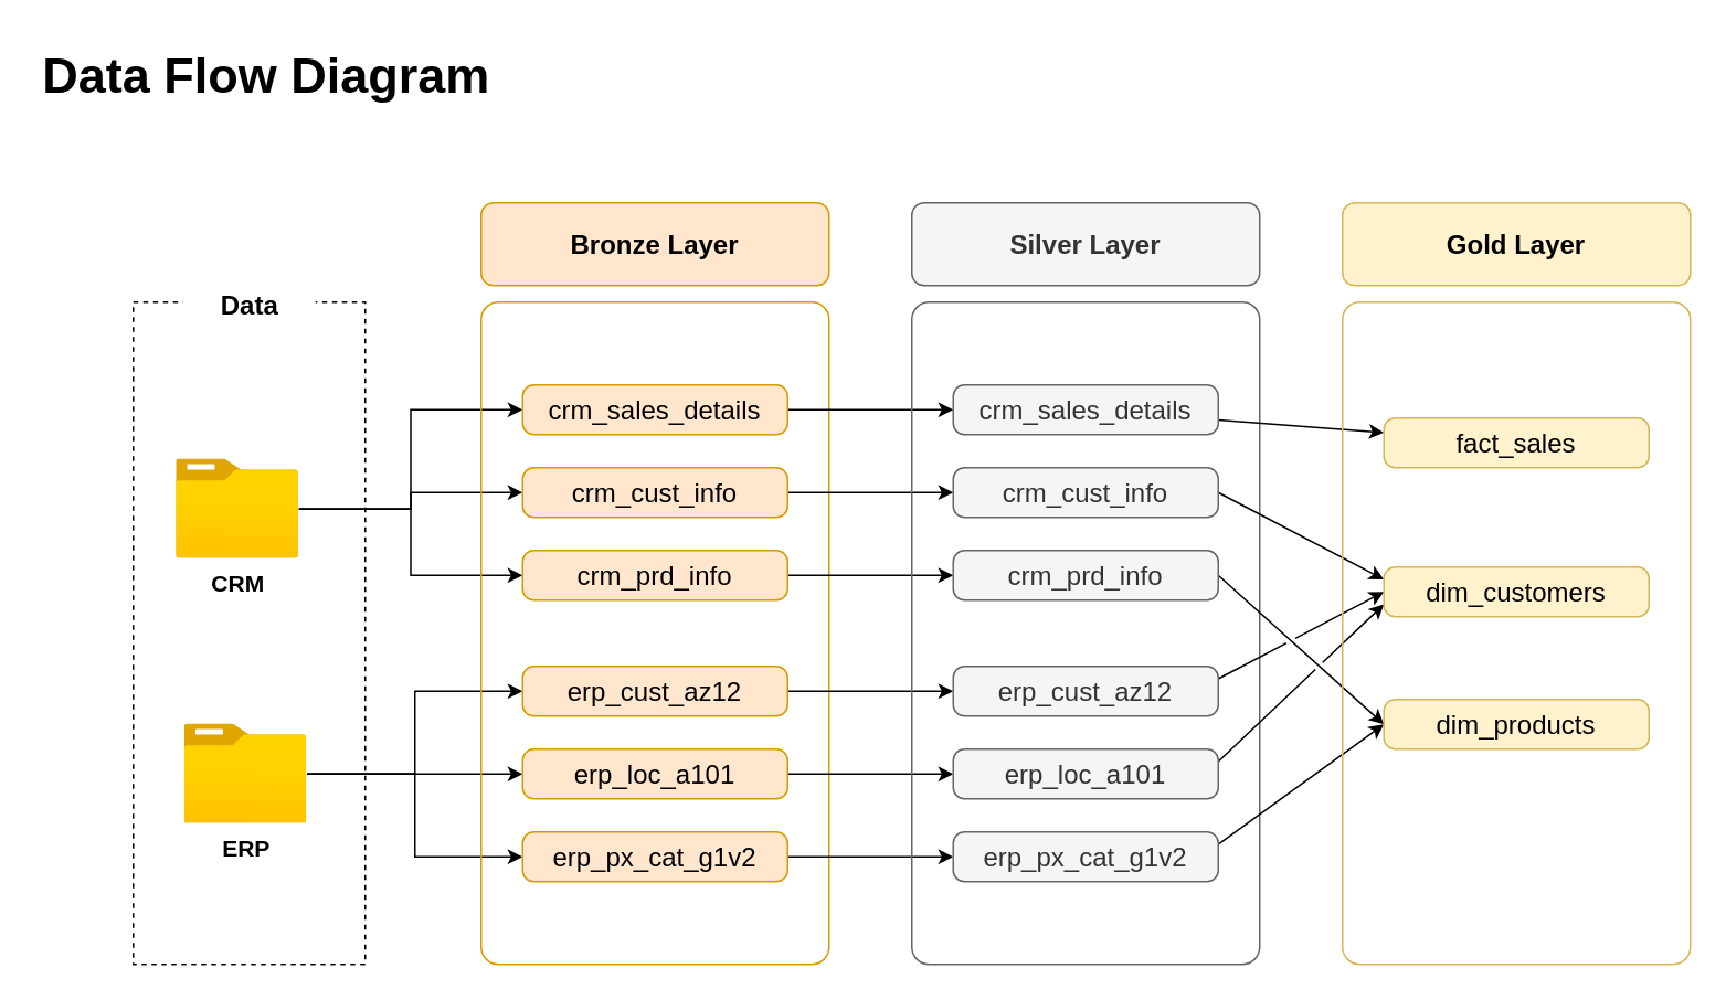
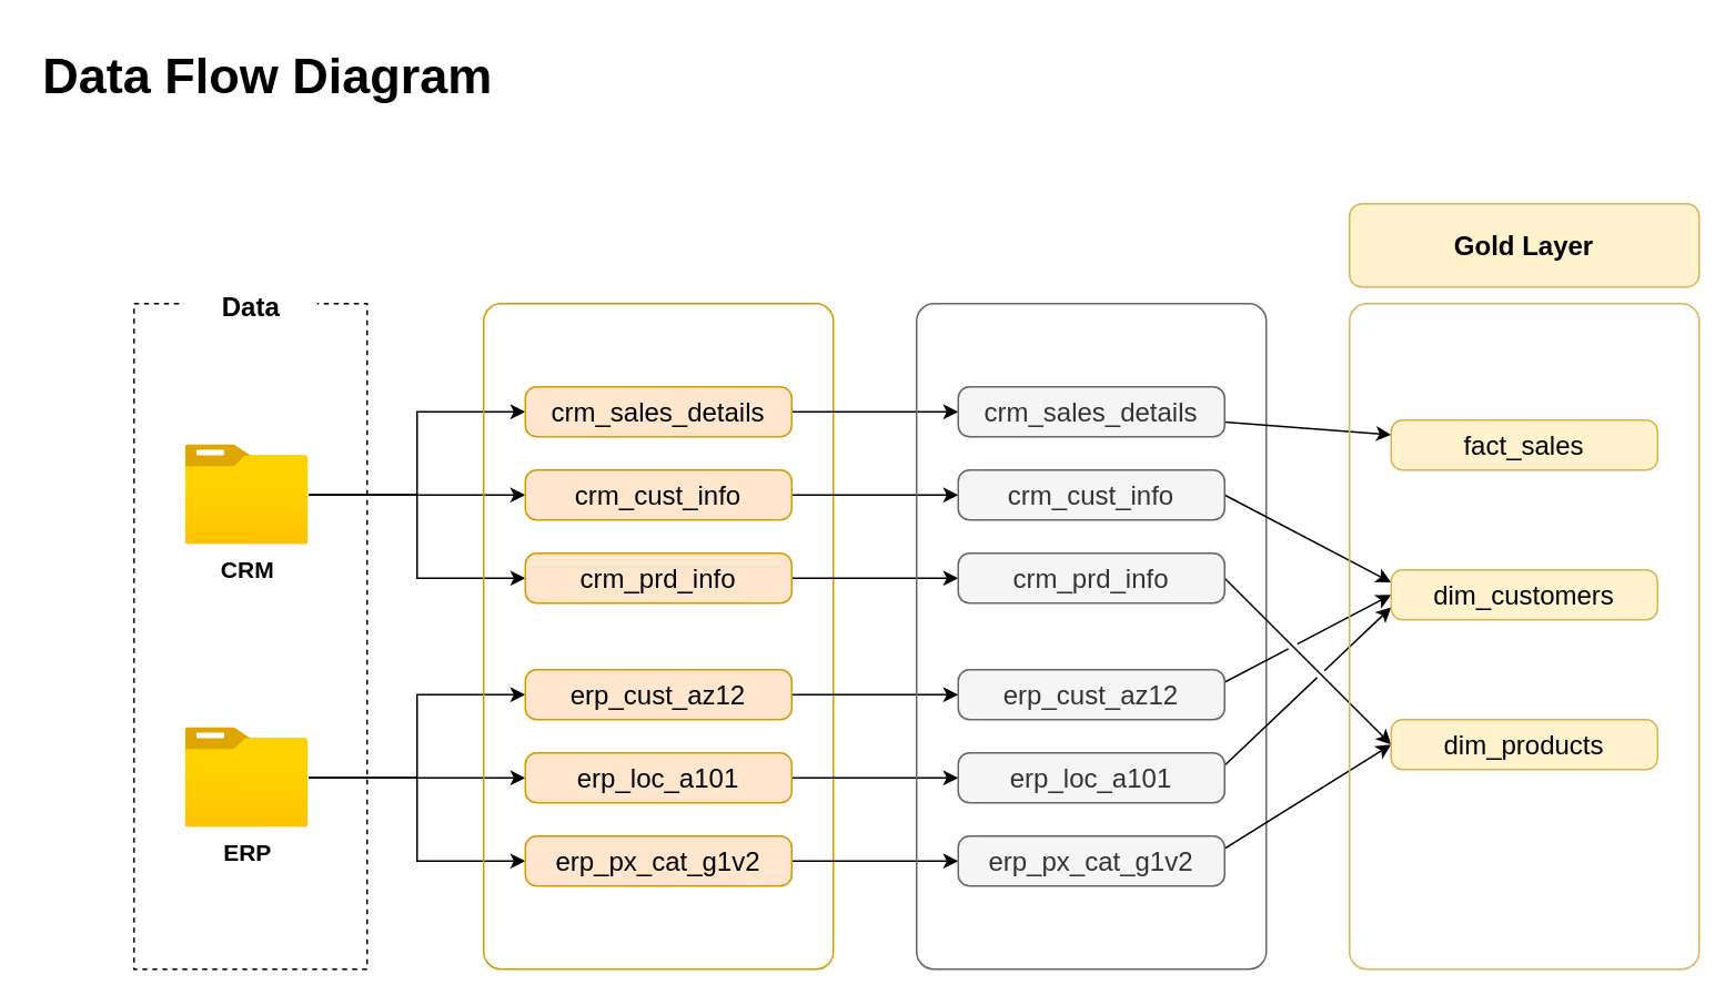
- <mxCell id="12" value="&lt;font style=&quot;font-size: 16px;&quot;&gt;&lt;b&gt;Bronze Layer&lt;/b&gt;&lt;/font&gt;" style="rounded=1;whiteSpace=wrap;html=1;fillColor=#ffe6cc;strokeColor=#d79b00;" parent="1" vertex="1"><mxGeometry x="290" y="122" width="210" height="50" as="geometry" /></mxCell>
- <mxCell id="26" value="&lt;font style=&quot;font-size: 16px;&quot;&gt;&lt;b&gt;Silver Layer&lt;/b&gt;&lt;/font&gt;" style="rounded=1;whiteSpace=wrap;html=1;fillColor=#f5f5f5;strokeColor=#666666;fontColor=#333333;" parent="1" vertex="1"><mxGeometry x="550" y="122" width="210" height="50" as="geometry" /></mxCell>
- <mxCell id="7" value="&lt;b&gt;&lt;font style=&quot;font-size: 14px;&quot;&gt;CRM&lt;/font&gt;&lt;/b&gt;" style="image;aspect=fixed;html=1;points=[];align=center;fontSize=12;image=img/lib/azure2/general/Folder_Blank.svg;" parent="1" vertex="1"><mxGeometry x="106.07" y="277" width="73.93" height="60" as="geometry" /></mxCell>
+ <mxCell id="7" value="&lt;b&gt;&lt;font style=&quot;font-size: 14px;&quot;&gt;CRM&lt;/font&gt;&lt;/b&gt;" style="image;aspect=fixed;html=1;points=[];align=center;fontSize=12;image=img/lib/azure2/general/Folder_Blank.svg;" parent="1" vertex="1"><mxGeometry x="111.07" y="267" width="73.93" height="60" as="geometry" /></mxCell>
- <mxCell id="45" value="&lt;span style=&quot;font-size: 16px;&quot;&gt;dim_products&lt;/span&gt;" style="rounded=1;whiteSpace=wrap;html=1;fillColor=#fff2cc;strokeColor=#d6b656;arcSize=23;" vertex="1" parent="1"><mxGeometry x="835" y="422" width="160" height="30" as="geometry" /></mxCell>
+ <mxCell id="45" value="&lt;span style=&quot;font-size: 16px;&quot;&gt;dim_products&lt;/span&gt;" style="rounded=1;whiteSpace=wrap;html=1;fillColor=#fff2cc;strokeColor=#d6b656;arcSize=23;" vertex="1" parent="1"><mxGeometry x="835" y="432" width="160" height="30" as="geometry" /></mxCell>
